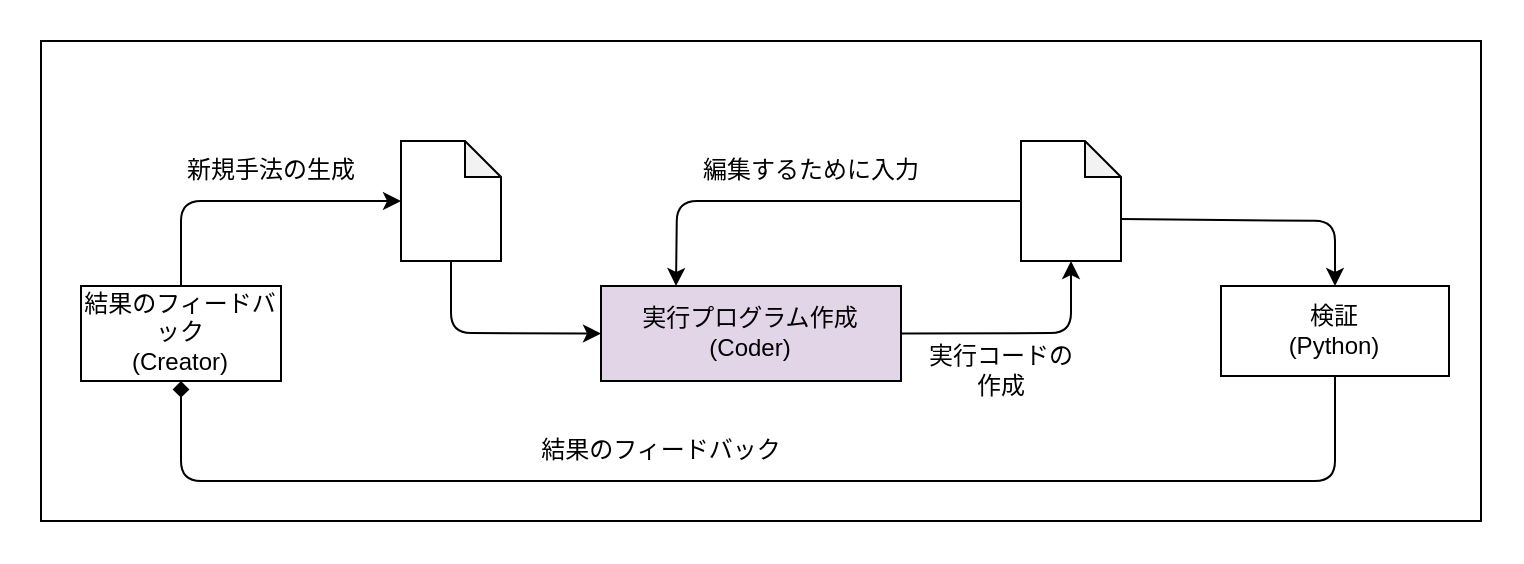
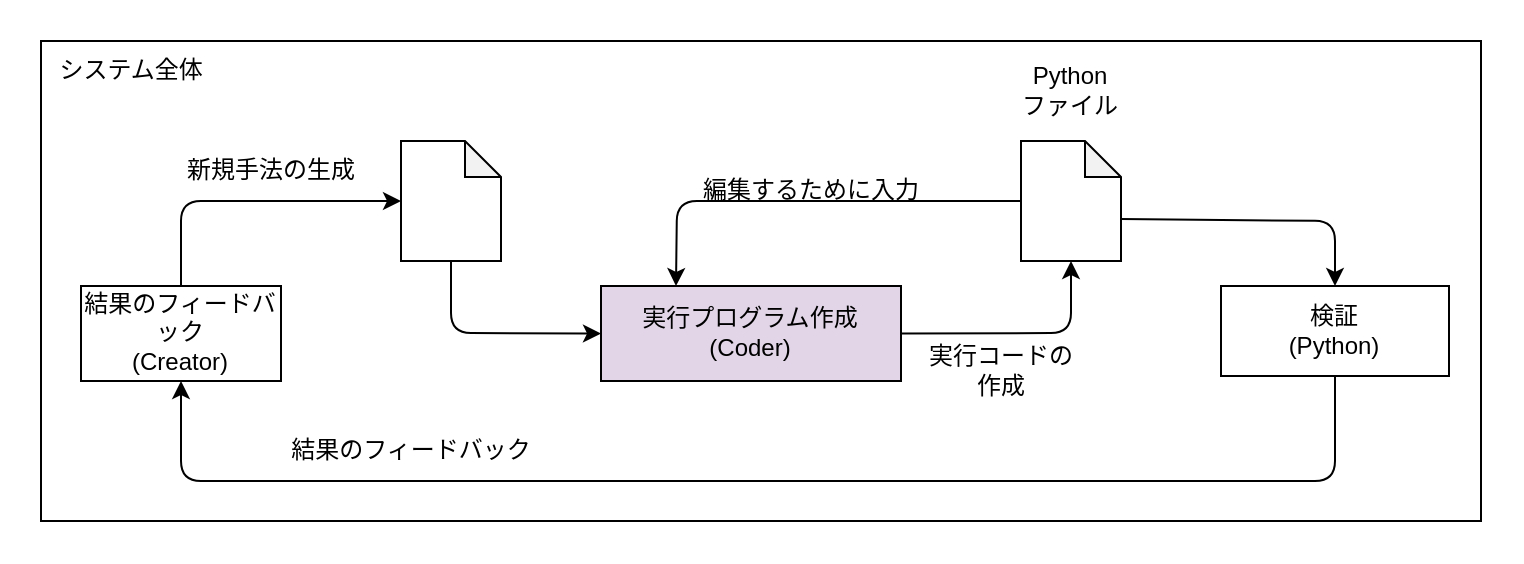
+ <mxCell id="16" value="システム全体" style="text;html=1;align=center;verticalAlign=middle;resizable=0;points=[];autosize=1;strokeColor=none;fillColor=none;" vertex="1" parent="1"><mxGeometry x="20" y="20" width="90" height="30" as="geometry" /></mxCell>
+ <mxCell id="19" value="Python&lt;br&gt;ファイル" style="text;html=1;strokeColor=none;fillColor=none;align=center;verticalAlign=middle;whiteSpace=wrap;rounded=0;" vertex="1" parent="1"><mxGeometry x="505" y="30" width="60" height="30" as="geometry" /></mxCell>
- <mxCell id="18" value="編集するために入力" style="text;html=1;align=center;verticalAlign=middle;resizable=0;points=[];autosize=1;strokeColor=none;fillColor=none;" vertex="1" parent="1"><mxGeometry x="340" y="70" width="130" height="30" as="geometry" /></mxCell>
+ <mxCell id="18" value="編集するために入力" style="text;html=1;align=center;verticalAlign=middle;resizable=0;points=[];autosize=1;strokeColor=none;fillColor=none;" vertex="1" parent="1"><mxGeometry x="340" y="80" width="130" height="30" as="geometry" /></mxCell>
- <mxCell id="5" value="" style="endArrow=diamond;html=1;entryX=0.5;entryY=1;entryDx=0;entryDy=0;exitX=0.5;exitY=1;exitDx=0;exitDy=0;" parent="1" target="4" edge="1" source="3"><mxGeometry width="50" height="50" relative="1" as="geometry"><mxPoint x="340" y="260" as="sourcePoint" /><mxPoint x="210" y="240" as="targetPoint" /><Array as="points"><mxPoint x="667" y="240" /><mxPoint x="90" y="240" /></Array></mxGeometry></mxCell>
+ <mxCell id="5" value="" style="endArrow=classic;html=1;entryX=0.5;entryY=1;entryDx=0;entryDy=0;exitX=0.5;exitY=1;exitDx=0;exitDy=0;" parent="1" target="4" edge="1" source="3"><mxGeometry width="50" height="50" relative="1" as="geometry"><mxPoint x="340" y="260" as="sourcePoint" /><mxPoint x="210" y="240" as="targetPoint" /><Array as="points"><mxPoint x="667" y="240" /><mxPoint x="90" y="240" /></Array></mxGeometry></mxCell>
- <mxCell id="14" value="結果のフィードバック" style="text;html=1;align=center;verticalAlign=middle;resizable=0;points=[];autosize=1;strokeColor=none;fillColor=none;" vertex="1" parent="1"><mxGeometry x="260" y="210" width="140" height="30" as="geometry" /></mxCell>
+ <mxCell id="14" value="結果のフィードバック" style="text;html=1;align=center;verticalAlign=middle;resizable=0;points=[];autosize=1;strokeColor=none;fillColor=none;" vertex="1" parent="1"><mxGeometry x="135" y="210" width="140" height="30" as="geometry" /></mxCell>
